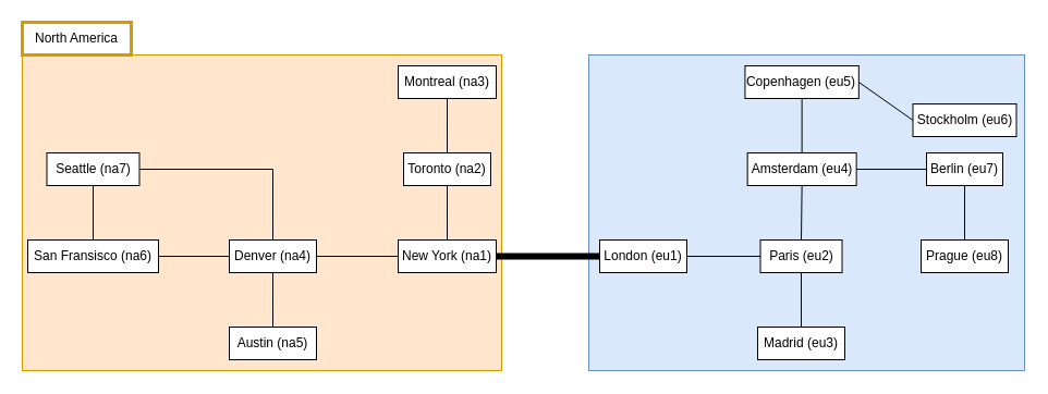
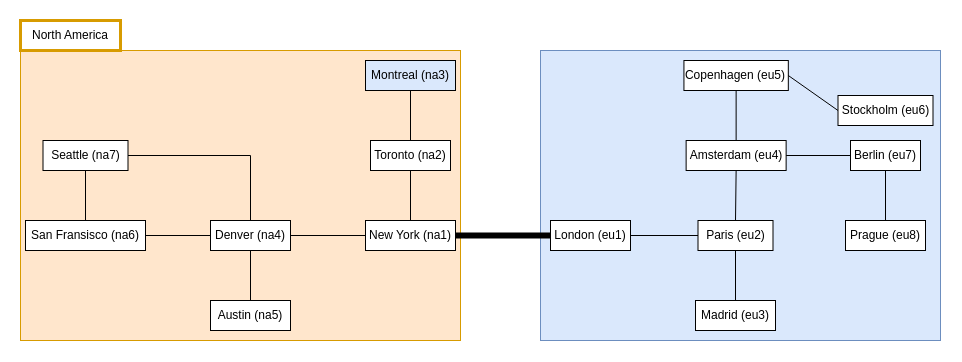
- <mxCell id="20" value="Montreal (na3)" style="rounded=0;whiteSpace=wrap;html=1;" vertex="1" parent="1"><mxGeometry x="365" y="60" width="90" height="30" as="geometry" /></mxCell>
+ <mxCell id="20" value="Montreal (na3)" style="rounded=0;whiteSpace=wrap;html=1;fillColor=#dae8fc;" vertex="1" parent="1"><mxGeometry x="365" y="60" width="90" height="30" as="geometry" /></mxCell>
